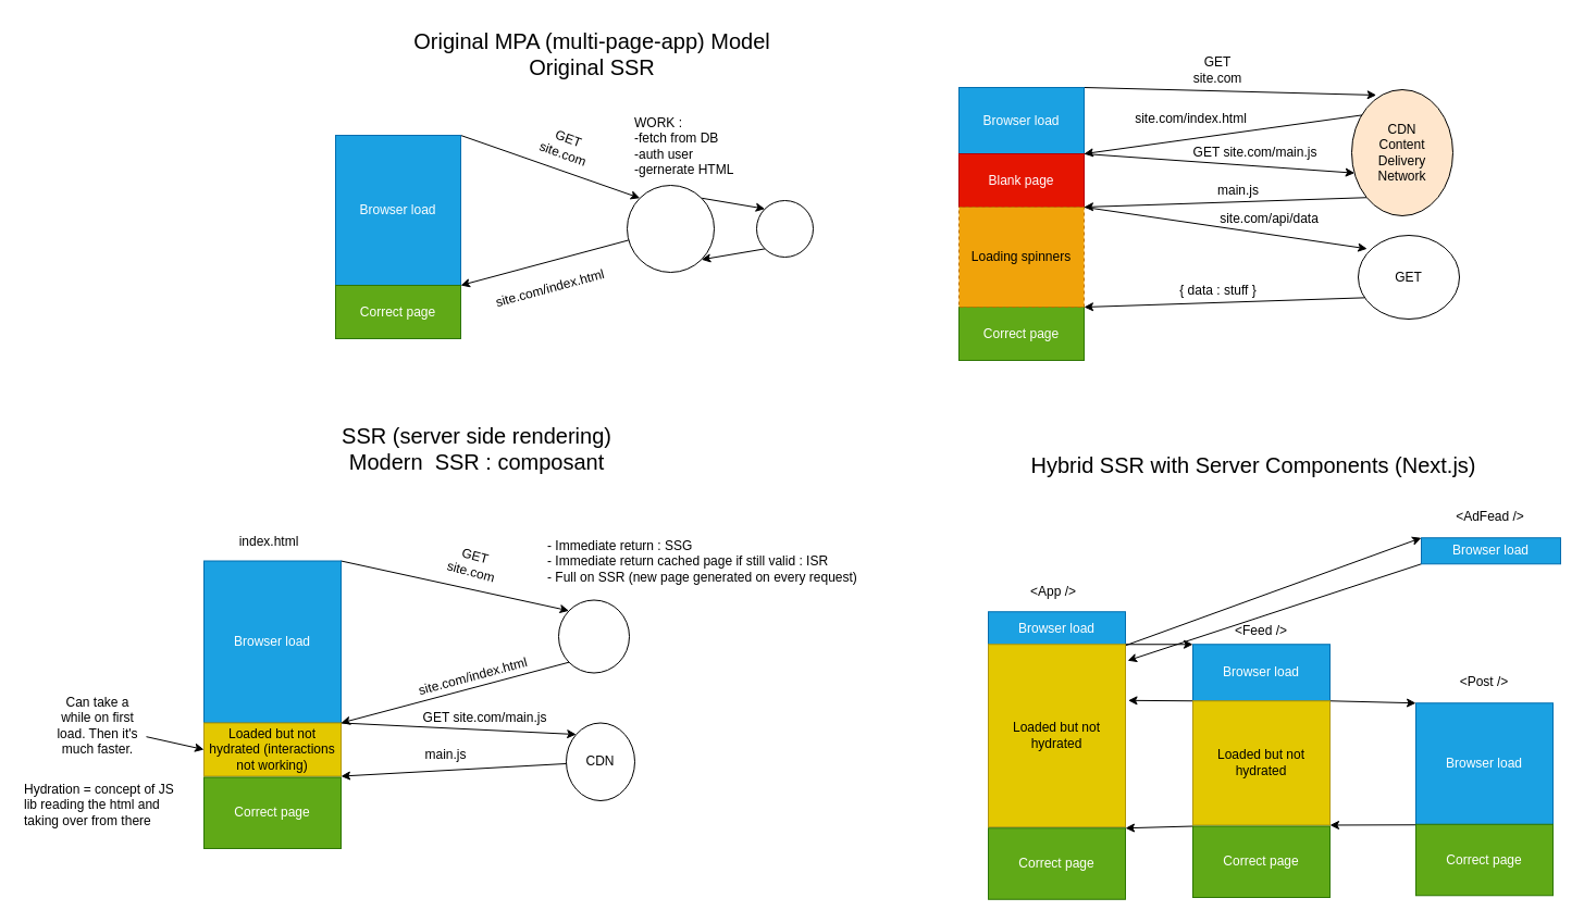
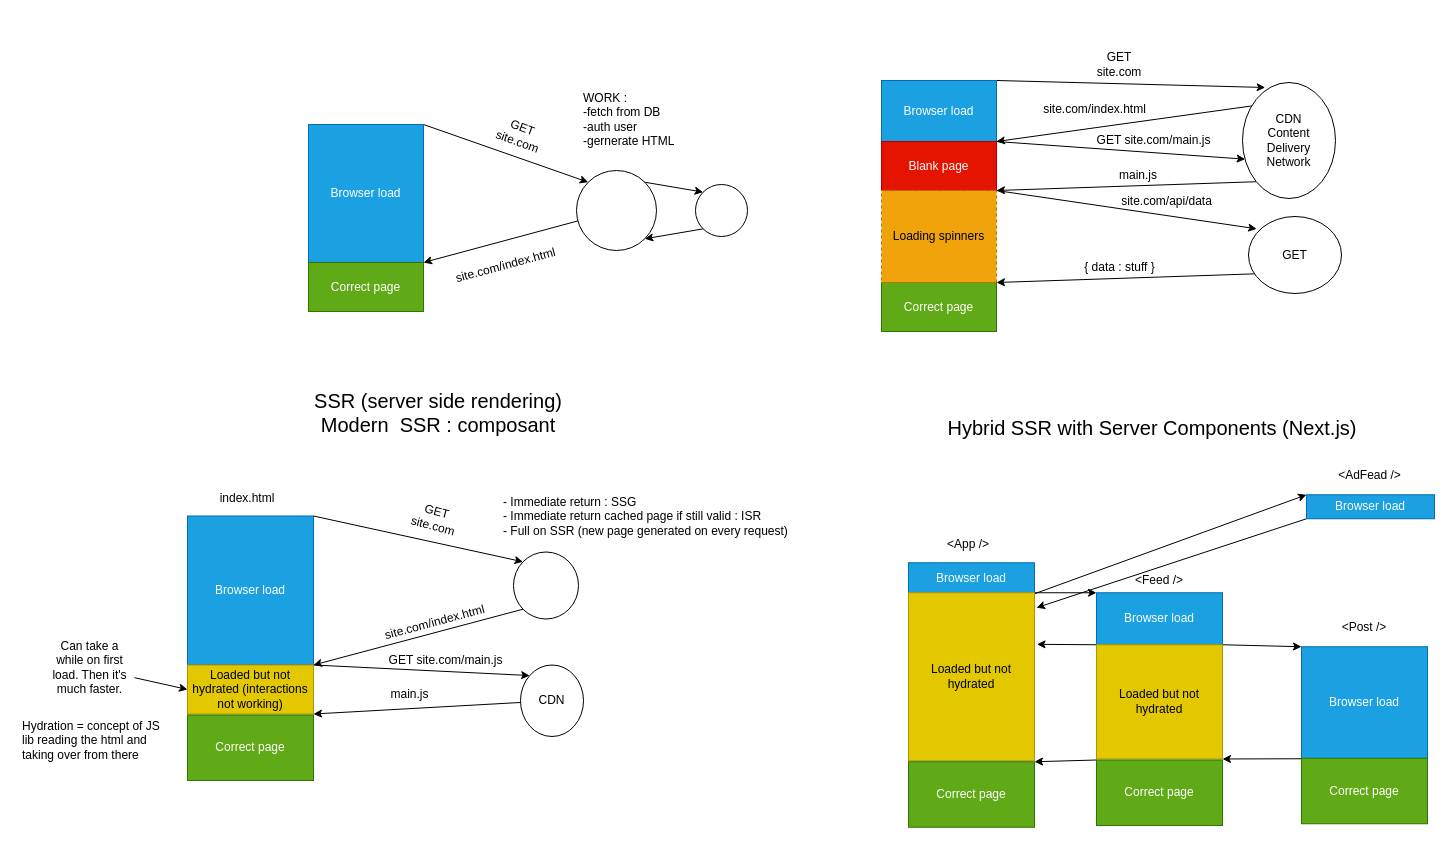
- <mxCell id="4" value="Original MPA (multi-page-app) Model&lt;br&gt;Original SSR" style="text;html=1;strokeColor=none;fillColor=none;align=center;verticalAlign=middle;whiteSpace=wrap;rounded=0;fontSize=20;" parent="1" vertex="1"><mxGeometry x="317" y="20" width="454" height="57" as="geometry" /></mxCell>
- <mxCell id="12" value="WORK :&lt;br&gt;-fetch from DB&lt;br&gt;-auth user&lt;br&gt;-gernerate HTML" style="text;html=1;strokeColor=none;fillColor=none;align=left;verticalAlign=middle;whiteSpace=wrap;rounded=0;" parent="1" vertex="1"><mxGeometry x="581" y="103" width="111" height="62" as="geometry" /></mxCell>
+ <mxCell id="12" value="WORK :&lt;br&gt;-fetch from DB&lt;br&gt;-auth user&lt;br&gt;-gernerate HTML" style="text;html=1;strokeColor=none;fillColor=none;align=left;verticalAlign=middle;whiteSpace=wrap;rounded=0;" parent="1" vertex="1"><mxGeometry x="581" y="88" width="111" height="62" as="geometry" /></mxCell>
- <mxCell id="19" value="CDN&lt;br&gt;Content&lt;br&gt;Delivery&lt;br&gt;Network" style="ellipse;whiteSpace=wrap;html=1;fillColor=#ffe6cc;" vertex="1" parent="1"><mxGeometry x="1242" y="82" width="93" height="116" as="geometry" /></mxCell>
+ <mxCell id="19" value="CDN&lt;br&gt;Content&lt;br&gt;Delivery&lt;br&gt;Network" style="ellipse;whiteSpace=wrap;html=1;" vertex="1" parent="1"><mxGeometry x="1242" y="82" width="93" height="116" as="geometry" /></mxCell>
